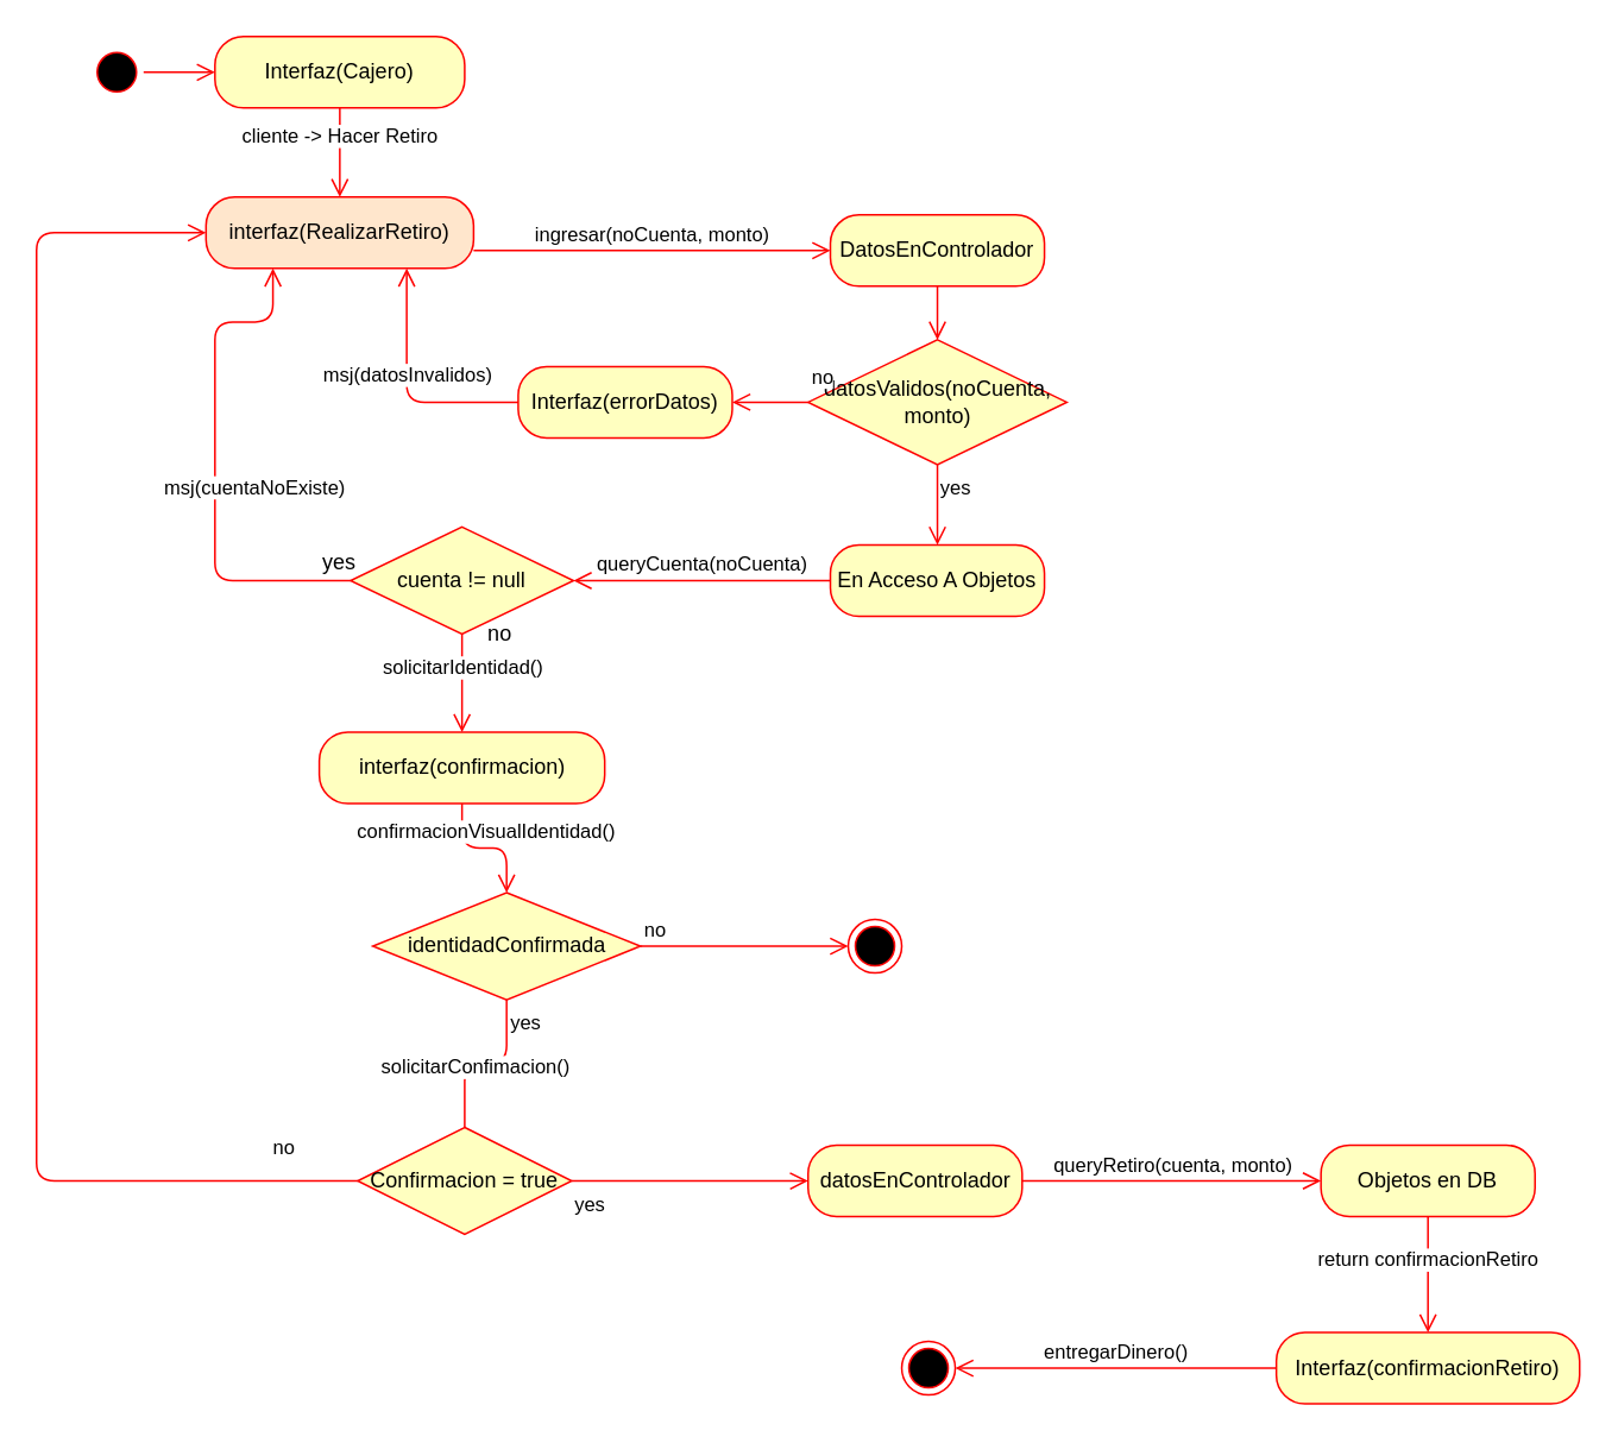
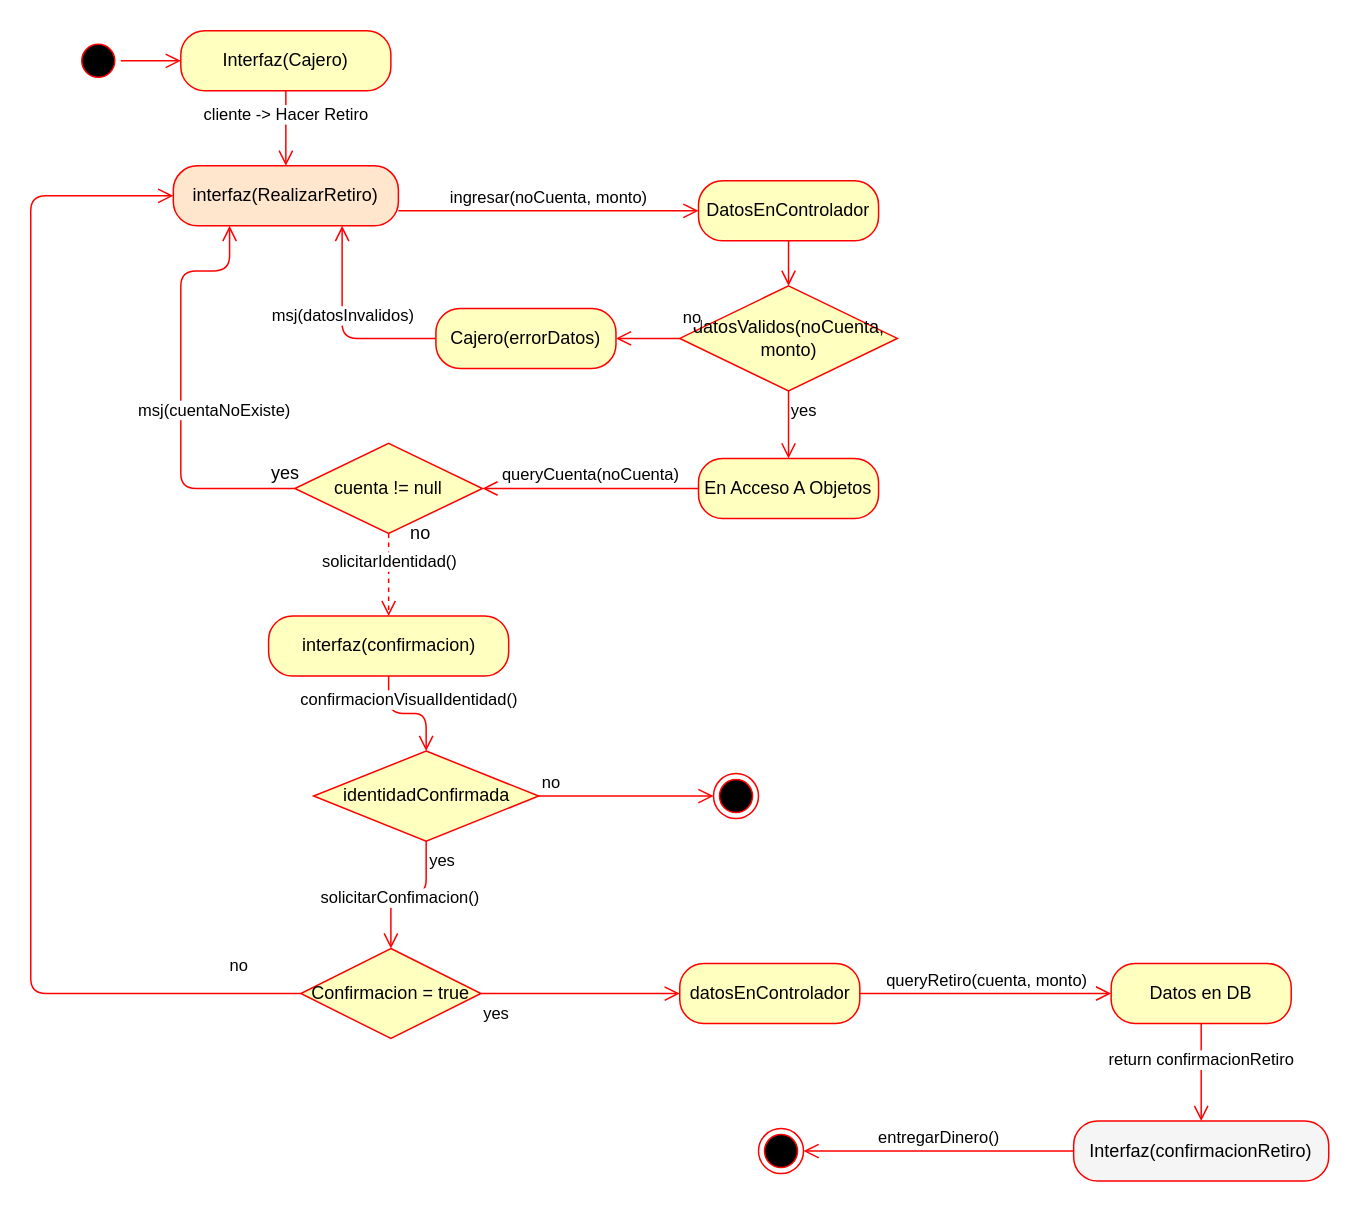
- <mxCell id="12" value="Interfaz(errorDatos)" style="rounded=1;whiteSpace=wrap;html=1;arcSize=40;fontColor=#000000;fillColor=#ffffc0;strokeColor=#ff0000;" parent="1" vertex="1"><mxGeometry x="290" y="205" width="120" height="40" as="geometry" /></mxCell>
+ <mxCell id="12" value="Cajero(errorDatos)" style="rounded=1;whiteSpace=wrap;html=1;arcSize=40;fontColor=#000000;fillColor=#ffffc0;strokeColor=#ff0000;" parent="1" vertex="1"><mxGeometry x="290" y="205" width="120" height="40" as="geometry" /></mxCell>
- <mxCell id="29" value="solicitarIdentidad()" style="edgeStyle=orthogonalEdgeStyle;html=1;verticalAlign=bottom;endArrow=open;endSize=8;strokeColor=#ff0000;exitX=0.5;exitY=1;exitDx=0;exitDy=0;entryX=0.5;entryY=0;entryDx=0;entryDy=0;" parent="1" source="17" target="28" edge="1"><mxGeometry relative="1" as="geometry"><mxPoint x="259" y="420" as="targetPoint" /><mxPoint x="268.5" y="470" as="sourcePoint" /></mxGeometry></mxCell>
+ <mxCell id="29" value="solicitarIdentidad()" style="edgeStyle=orthogonalEdgeStyle;html=1;verticalAlign=bottom;endArrow=open;endSize=8;strokeColor=#ff0000;exitX=0.5;exitY=1;exitDx=0;exitDy=0;entryX=0.5;entryY=0;entryDx=0;entryDy=0;dashed=1;" parent="1" source="17" target="28" edge="1"><mxGeometry relative="1" as="geometry"><mxPoint x="259" y="420" as="targetPoint" /><mxPoint x="268.5" y="470" as="sourcePoint" /></mxGeometry></mxCell>
- <mxCell id="35" value="yes" style="edgeStyle=orthogonalEdgeStyle;html=1;align=left;verticalAlign=top;endArrow=none;endSize=8;strokeColor=#ff0000;exitX=0.5;exitY=1;exitDx=0;exitDy=0;" parent="1" source="33" target="30" edge="1"><mxGeometry x="-1" relative="1" as="geometry"><mxPoint x="440" y="540" as="targetPoint" /></mxGeometry></mxCell>
+ <mxCell id="35" value="yes" style="edgeStyle=orthogonalEdgeStyle;html=1;align=left;verticalAlign=top;endArrow=open;endSize=8;strokeColor=#ff0000;exitX=0.5;exitY=1;exitDx=0;exitDy=0;" parent="1" source="33" target="30" edge="1"><mxGeometry x="-1" relative="1" as="geometry"><mxPoint x="440" y="540" as="targetPoint" /></mxGeometry></mxCell>
- <mxCell id="20" value="Objetos en DB" style="rounded=1;whiteSpace=wrap;html=1;arcSize=40;fontColor=#000000;fillColor=#ffffc0;strokeColor=#ff0000;" parent="1" vertex="1"><mxGeometry x="740" y="641.57" width="120" height="40" as="geometry" /></mxCell>
+ <mxCell id="20" value="Datos en DB" style="rounded=1;whiteSpace=wrap;html=1;arcSize=40;fontColor=#000000;fillColor=#ffffc0;strokeColor=#ff0000;" parent="1" vertex="1"><mxGeometry x="740" y="641.57" width="120" height="40" as="geometry" /></mxCell>
- <mxCell id="23" value="Interfaz(confirmacionRetiro)" style="rounded=1;whiteSpace=wrap;html=1;arcSize=40;fontColor=#000000;fillColor=#ffffc0;strokeColor=#ff0000;" parent="1" vertex="1"><mxGeometry x="715" y="746.57" width="170" height="40" as="geometry" /></mxCell>
+ <mxCell id="23" value="Interfaz(confirmacionRetiro)" style="rounded=1;whiteSpace=wrap;html=1;arcSize=40;fontColor=#000000;fillColor=#f5f5f5;strokeColor=#ff0000;" parent="1" vertex="1"><mxGeometry x="715" y="746.57" width="170" height="40" as="geometry" /></mxCell>
